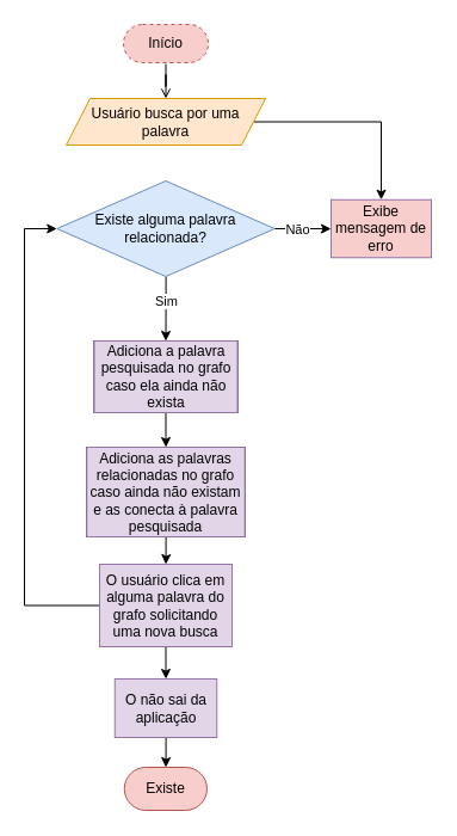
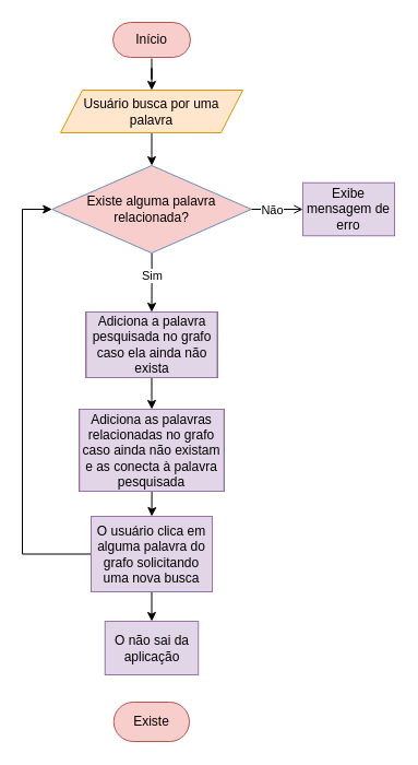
- <mxCell id="3" value="Início" style="rounded=1;whiteSpace=wrap;html=1;fillColor=#f8cecc;strokeColor=#b85450;perimeterSpacing=1;arcSize=50;dashed=1;" vertex="1" parent="1"><mxGeometry x="103" y="20" width="71" height="32" as="geometry" /></mxCell>
+ <mxCell id="3" value="Início" style="rounded=1;whiteSpace=wrap;html=1;fillColor=#f8cecc;strokeColor=#b85450;perimeterSpacing=1;arcSize=50;" vertex="1" parent="1"><mxGeometry x="103" y="20" width="71" height="32" as="geometry" /></mxCell>
- <mxCell id="2" style="edgeStyle=orthogonalEdgeStyle;rounded=0;orthogonalLoop=1;jettySize=auto;html=1;endArrow=open;" edge="1" parent="1" source="3" target="5"><mxGeometry relative="1" as="geometry" /></mxCell>
+ <mxCell id="2" style="edgeStyle=orthogonalEdgeStyle;rounded=0;orthogonalLoop=1;jettySize=auto;html=1;" edge="1" parent="1" source="3" target="5"><mxGeometry relative="1" as="geometry" /></mxCell>
- <mxCell id="4" style="edgeStyle=orthogonalEdgeStyle;rounded=0;orthogonalLoop=1;jettySize=auto;html=1;" edge="1" parent="1" source="5" target="11"><mxGeometry relative="1" as="geometry" /></mxCell>
+ <mxCell id="4" style="edgeStyle=orthogonalEdgeStyle;rounded=0;orthogonalLoop=1;jettySize=auto;html=1;" edge="1" parent="1" source="5" target="10"><mxGeometry relative="1" as="geometry" /></mxCell>
- <mxCell id="10" value="Existe alguma palavra relacionada?" style="rhombus;whiteSpace=wrap;html=1;fillColor=#dae8fc;strokeColor=#6c8ebf;" vertex="1" parent="1"><mxGeometry x="47.25" y="151" width="182.5" height="80" as="geometry" /></mxCell>
+ <mxCell id="10" value="Existe alguma palavra relacionada?" style="rhombus;whiteSpace=wrap;html=1;fillColor=#f8cecc;strokeColor=#6c8ebf;" vertex="1" parent="1"><mxGeometry x="47.25" y="151" width="182.5" height="80" as="geometry" /></mxCell>
- <mxCell id="6" style="edgeStyle=orthogonalEdgeStyle;rounded=0;orthogonalLoop=1;jettySize=auto;html=1;" edge="1" parent="1" source="10" target="11"><mxGeometry relative="1" as="geometry" /></mxCell>
+ <mxCell id="6" style="edgeStyle=orthogonalEdgeStyle;rounded=0;orthogonalLoop=1;jettySize=auto;html=1;endArrow=open;" edge="1" parent="1" source="10" target="11"><mxGeometry relative="1" as="geometry" /></mxCell>
- <mxCell id="11" value="Exibe mensagem de erro" style="rounded=0;whiteSpace=wrap;html=1;fillColor=#f8cecc;strokeColor=#9673a6;" vertex="1" parent="1"><mxGeometry x="277" y="166.75" width="84" height="48.5" as="geometry" /></mxCell>
+ <mxCell id="11" value="Exibe mensagem de erro" style="rounded=0;whiteSpace=wrap;html=1;fillColor=#e1d5e7;strokeColor=#9673a6;" vertex="1" parent="1"><mxGeometry x="277" y="166.75" width="84" height="48.5" as="geometry" /></mxCell>
- <mxCell id="19" style="edgeStyle=orthogonalEdgeStyle;rounded=0;orthogonalLoop=1;jettySize=auto;html=1;" edge="1" parent="1" source="20" target="21"><mxGeometry relative="1" as="geometry" /></mxCell>
